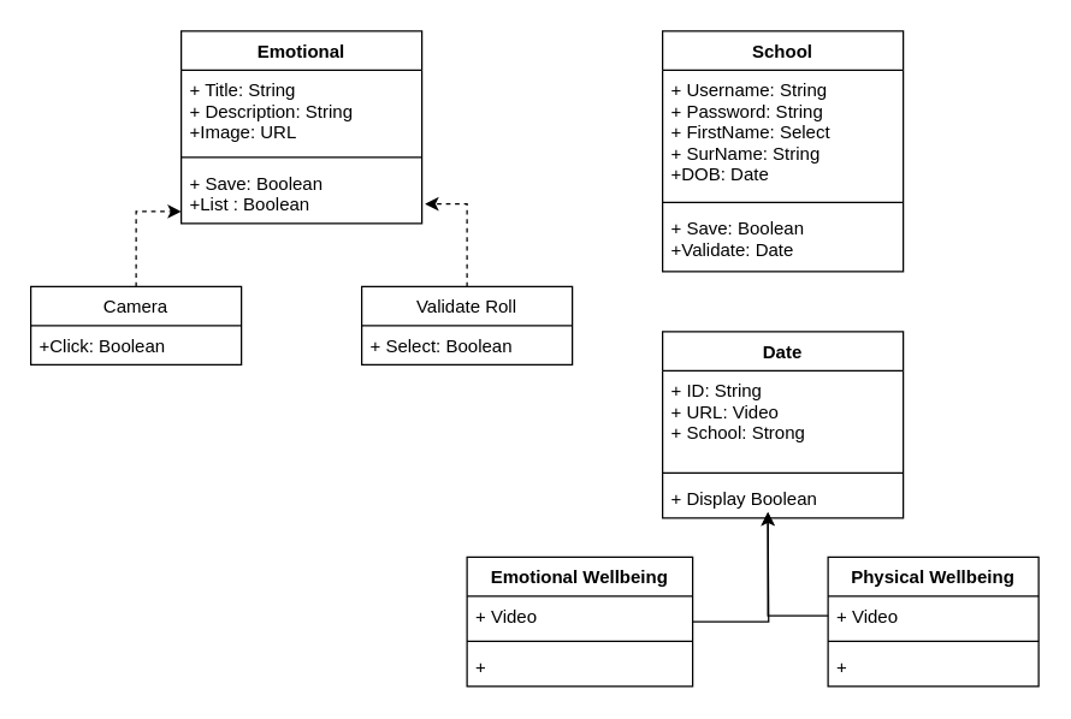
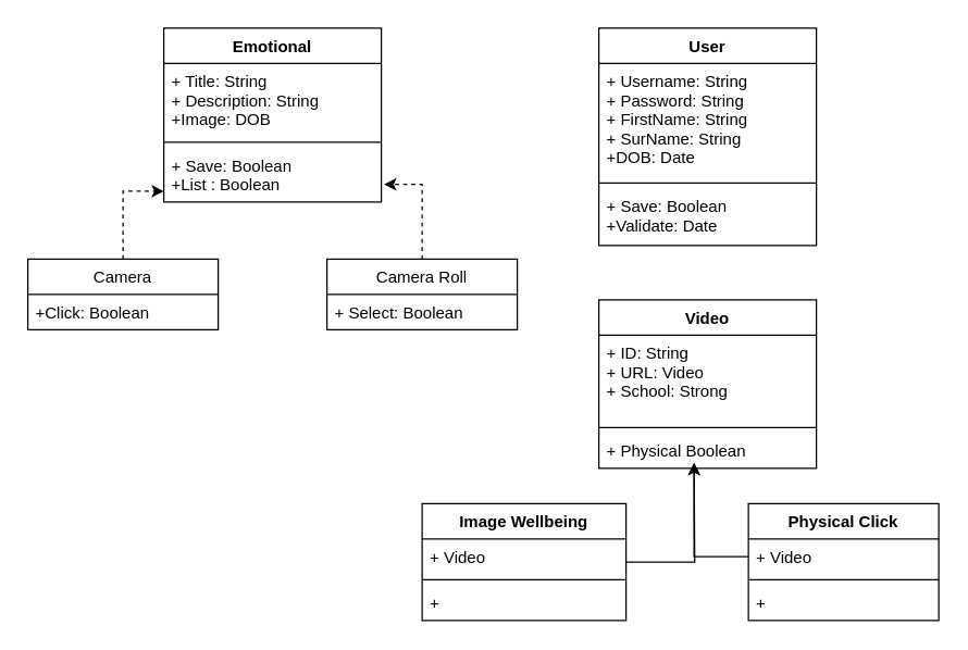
- <mxCell id="12" value="School" style="swimlane;fontStyle=1;align=center;verticalAlign=top;childLayout=stackLayout;horizontal=1;startSize=26;horizontalStack=0;resizeParent=1;resizeParentMax=0;resizeLast=0;collapsible=1;marginBottom=0;" parent="1" vertex="1"><mxGeometry x="440" y="20" width="160" height="160" as="geometry" /></mxCell>
+ <mxCell id="12" value="User" style="swimlane;fontStyle=1;align=center;verticalAlign=top;childLayout=stackLayout;horizontal=1;startSize=26;horizontalStack=0;resizeParent=1;resizeParentMax=0;resizeLast=0;collapsible=1;marginBottom=0;" parent="1" vertex="1"><mxGeometry x="440" y="20" width="160" height="160" as="geometry" /></mxCell>
- <mxCell id="3" value="+ Title: String&#10;+ Description: String&#10;+Image: URL" style="text;strokeColor=none;fillColor=none;align=left;verticalAlign=top;spacingLeft=4;spacingRight=4;overflow=hidden;rotatable=0;points=[[0,0.5],[1,0.5]];portConstraint=eastwest;" parent="2" vertex="1"><mxGeometry y="26" width="160" height="54" as="geometry" /></mxCell>
+ <mxCell id="3" value="+ Title: String&#10;+ Description: String&#10;+Image: DOB" style="text;strokeColor=none;fillColor=none;align=left;verticalAlign=top;spacingLeft=4;spacingRight=4;overflow=hidden;rotatable=0;points=[[0,0.5],[1,0.5]];portConstraint=eastwest;" parent="2" vertex="1"><mxGeometry y="26" width="160" height="54" as="geometry" /></mxCell>
- <mxCell id="13" value="+ Username: String&#10;+ Password: String&#10;+ FirstName: Select&#10;+ SurName: String&#10;+DOB: Date" style="text;strokeColor=none;fillColor=none;align=left;verticalAlign=top;spacingLeft=4;spacingRight=4;overflow=hidden;rotatable=0;points=[[0,0.5],[1,0.5]];portConstraint=eastwest;" parent="12" vertex="1"><mxGeometry y="26" width="160" height="84" as="geometry" /></mxCell>
+ <mxCell id="13" value="+ Username: String&#10;+ Password: String&#10;+ FirstName: String&#10;+ SurName: String&#10;+DOB: Date" style="text;strokeColor=none;fillColor=none;align=left;verticalAlign=top;spacingLeft=4;spacingRight=4;overflow=hidden;rotatable=0;points=[[0,0.5],[1,0.5]];portConstraint=eastwest;" parent="12" vertex="1"><mxGeometry y="26" width="160" height="84" as="geometry" /></mxCell>
- <mxCell id="10" value="Validate Roll" style="swimlane;fontStyle=0;childLayout=stackLayout;horizontal=1;startSize=26;fillColor=none;horizontalStack=0;resizeParent=1;resizeParentMax=0;resizeLast=0;collapsible=1;marginBottom=0;" parent="1" vertex="1"><mxGeometry x="240" y="190" width="140" height="52" as="geometry" /></mxCell>
+ <mxCell id="10" value="Camera Roll" style="swimlane;fontStyle=0;childLayout=stackLayout;horizontal=1;startSize=26;fillColor=none;horizontalStack=0;resizeParent=1;resizeParentMax=0;resizeLast=0;collapsible=1;marginBottom=0;" parent="1" vertex="1"><mxGeometry x="240" y="190" width="140" height="52" as="geometry" /></mxCell>
- <mxCell id="16" value="Date" style="swimlane;fontStyle=1;align=center;verticalAlign=top;childLayout=stackLayout;horizontal=1;startSize=26;horizontalStack=0;resizeParent=1;resizeParentMax=0;resizeLast=0;collapsible=1;marginBottom=0;" parent="1" vertex="1"><mxGeometry x="440" y="220" width="160" height="124" as="geometry" /></mxCell>
+ <mxCell id="16" value="Video" style="swimlane;fontStyle=1;align=center;verticalAlign=top;childLayout=stackLayout;horizontal=1;startSize=26;horizontalStack=0;resizeParent=1;resizeParentMax=0;resizeLast=0;collapsible=1;marginBottom=0;" parent="1" vertex="1"><mxGeometry x="440" y="220" width="160" height="124" as="geometry" /></mxCell>
- <mxCell id="19" value="+ Display Boolean" style="text;strokeColor=none;fillColor=none;align=left;verticalAlign=top;spacingLeft=4;spacingRight=4;overflow=hidden;rotatable=0;points=[[0,0.5],[1,0.5]];portConstraint=eastwest;" parent="16" vertex="1"><mxGeometry y="98" width="160" height="26" as="geometry" /></mxCell>
+ <mxCell id="19" value="+ Physical Boolean" style="text;strokeColor=none;fillColor=none;align=left;verticalAlign=top;spacingLeft=4;spacingRight=4;overflow=hidden;rotatable=0;points=[[0,0.5],[1,0.5]];portConstraint=eastwest;" parent="16" vertex="1"><mxGeometry y="98" width="160" height="26" as="geometry" /></mxCell>
- <mxCell id="21" value="Emotional Wellbeing" style="swimlane;fontStyle=1;align=center;verticalAlign=top;childLayout=stackLayout;horizontal=1;startSize=26;horizontalStack=0;resizeParent=1;resizeParentMax=0;resizeLast=0;collapsible=1;marginBottom=0;" parent="1" vertex="1"><mxGeometry x="310" y="370" width="150" height="86" as="geometry" /></mxCell>
+ <mxCell id="21" value="Image Wellbeing" style="swimlane;fontStyle=1;align=center;verticalAlign=top;childLayout=stackLayout;horizontal=1;startSize=26;horizontalStack=0;resizeParent=1;resizeParentMax=0;resizeLast=0;collapsible=1;marginBottom=0;" parent="1" vertex="1"><mxGeometry x="310" y="370" width="150" height="86" as="geometry" /></mxCell>
- <mxCell id="25" value="Physical Wellbeing" style="swimlane;fontStyle=1;align=center;verticalAlign=top;childLayout=stackLayout;horizontal=1;startSize=26;horizontalStack=0;resizeParent=1;resizeParentMax=0;resizeLast=0;collapsible=1;marginBottom=0;" parent="1" vertex="1"><mxGeometry x="550" y="370" width="140" height="86" as="geometry" /></mxCell>
+ <mxCell id="25" value="Physical Click" style="swimlane;fontStyle=1;align=center;verticalAlign=top;childLayout=stackLayout;horizontal=1;startSize=26;horizontalStack=0;resizeParent=1;resizeParentMax=0;resizeLast=0;collapsible=1;marginBottom=0;" parent="1" vertex="1"><mxGeometry x="550" y="370" width="140" height="86" as="geometry" /></mxCell>
